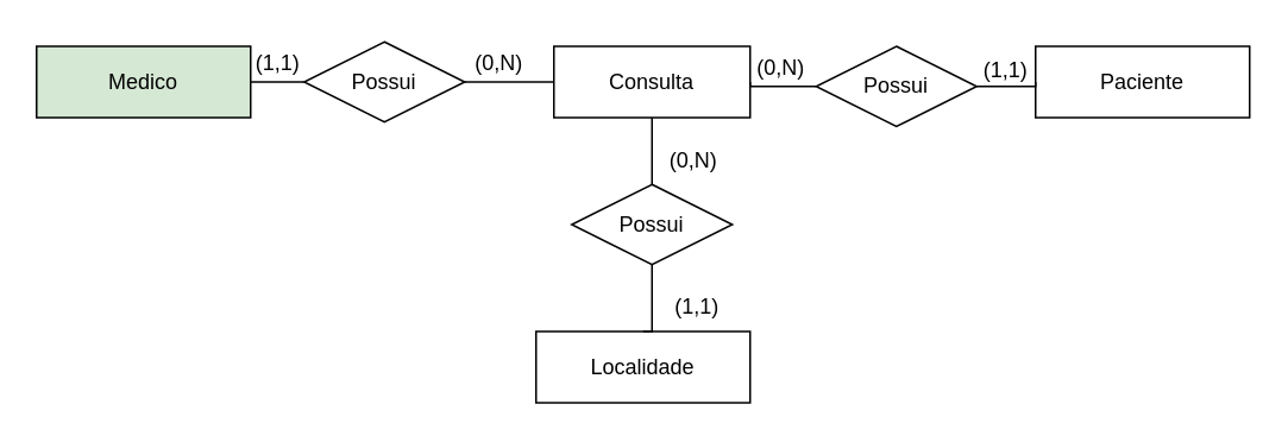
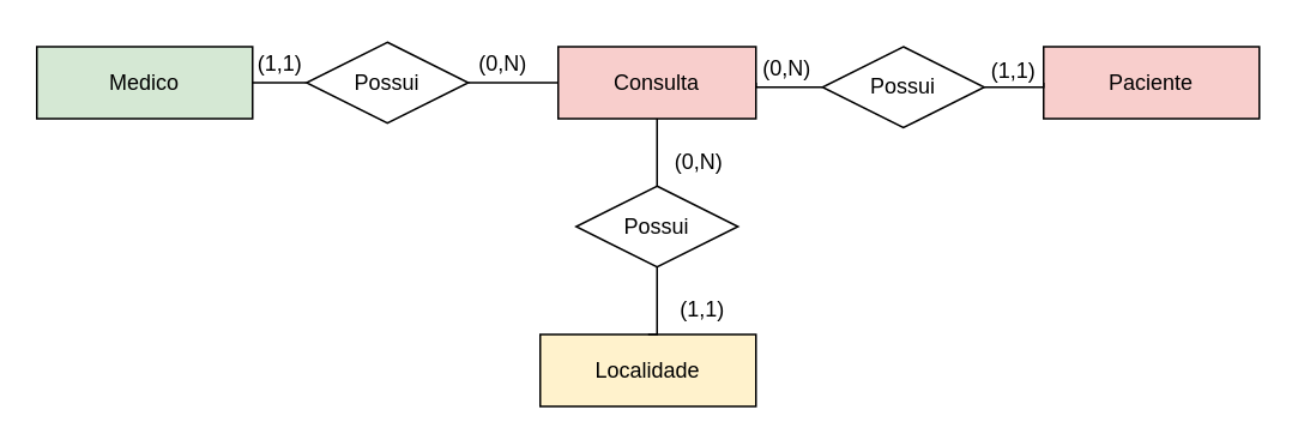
- <mxCell id="5" value="Consulta" style="whiteSpace=wrap;html=1;align=center;" vertex="1" parent="1"><mxGeometry x="310" y="25.5" width="110" height="40" as="geometry" /></mxCell>
+ <mxCell id="5" value="Consulta" style="whiteSpace=wrap;html=1;align=center;fillColor=#f8cecc;" vertex="1" parent="1"><mxGeometry x="310" y="25.5" width="110" height="40" as="geometry" /></mxCell>
- <mxCell id="3" value="Paciente" style="whiteSpace=wrap;html=1;align=center;" vertex="1" parent="1"><mxGeometry x="580" y="25.5" width="120" height="40" as="geometry" /></mxCell>
+ <mxCell id="3" value="Paciente" style="whiteSpace=wrap;html=1;align=center;fillColor=#f8cecc;" vertex="1" parent="1"><mxGeometry x="580" y="25.5" width="120" height="40" as="geometry" /></mxCell>
- <mxCell id="6" value="Localidade" style="whiteSpace=wrap;html=1;align=center;" vertex="1" parent="1"><mxGeometry x="300" y="185.5" width="120" height="40" as="geometry" /></mxCell>
+ <mxCell id="6" value="Localidade" style="whiteSpace=wrap;html=1;align=center;fillColor=#fff2cc;" vertex="1" parent="1"><mxGeometry x="300" y="185.5" width="120" height="40" as="geometry" /></mxCell>
